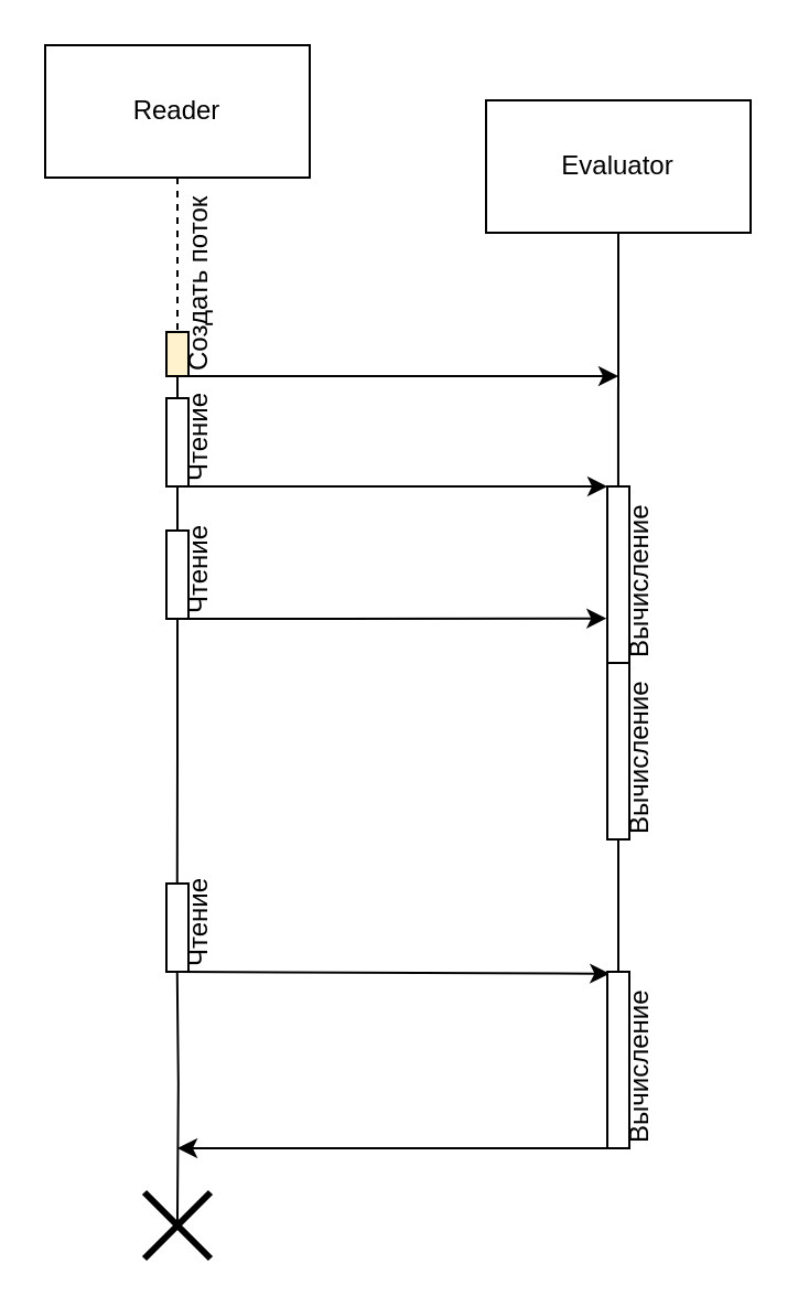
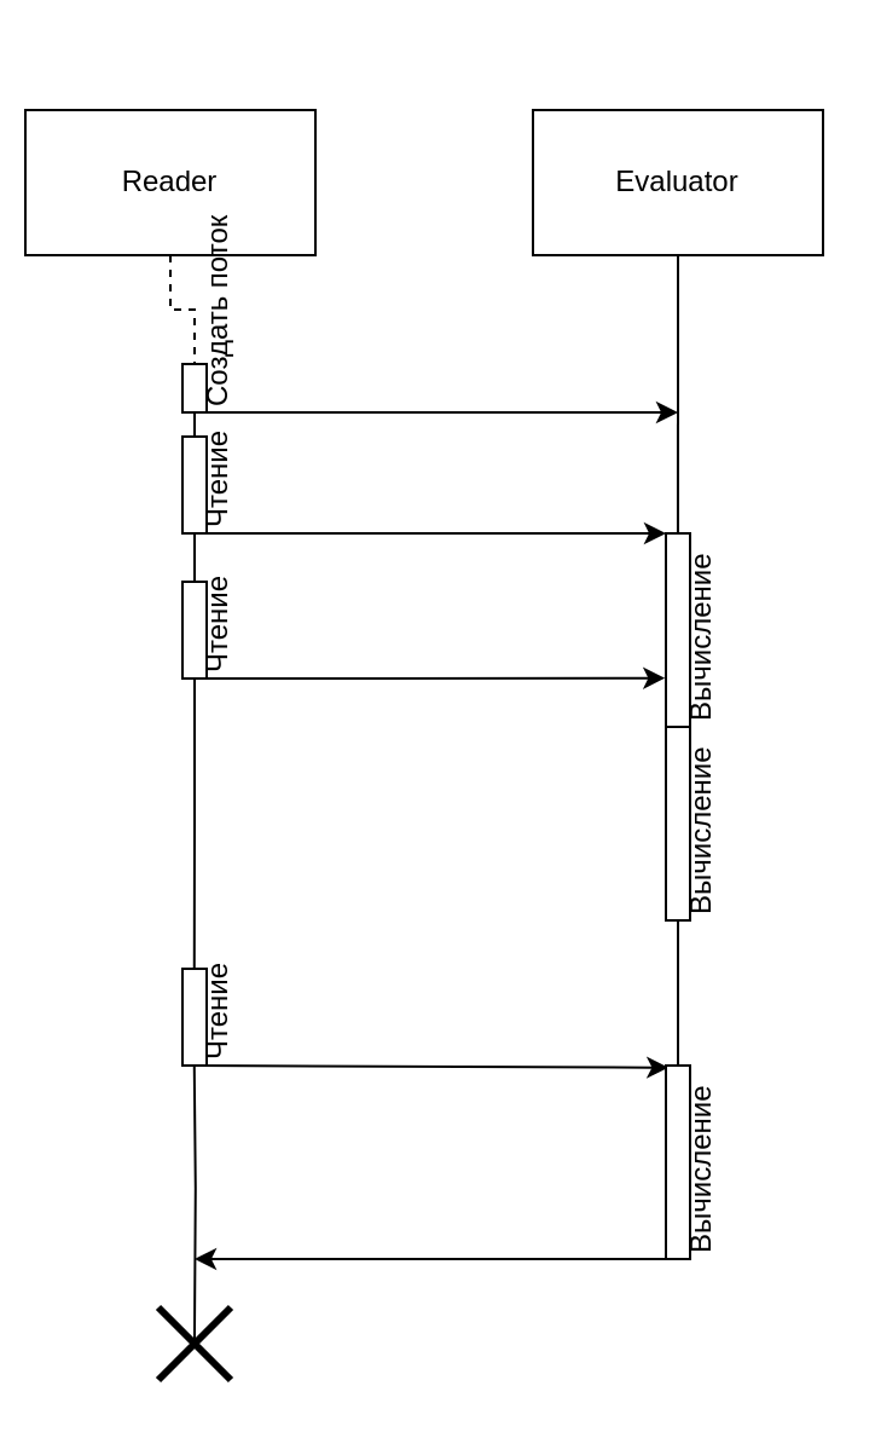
- <mxCell id="3" value="Reader" style="rounded=0;whiteSpace=wrap;html=1;" vertex="1" parent="1"><mxGeometry x="20" y="20" width="120" height="60" as="geometry" /></mxCell>
+ <mxCell id="3" value="Reader" style="rounded=0;whiteSpace=wrap;html=1;" vertex="1" parent="1"><mxGeometry x="10" y="45" width="120" height="60" as="geometry" /></mxCell>
- <mxCell id="9" value="Создать поток" style="html=1;points=[];perimeter=orthogonalPerimeter;horizontal=0;verticalAlign=middle;labelPosition=right;verticalLabelPosition=middle;align=left;textDirection=ltr;fillColor=#fff2cc;" vertex="1" parent="1"><mxGeometry x="75" y="150" width="10" height="20" as="geometry" /></mxCell>
+ <mxCell id="9" value="Создать поток" style="html=1;points=[];perimeter=orthogonalPerimeter;horizontal=0;verticalAlign=middle;labelPosition=right;verticalLabelPosition=middle;align=left;textDirection=ltr;" vertex="1" parent="1"><mxGeometry x="75" y="150" width="10" height="20" as="geometry" /></mxCell>
